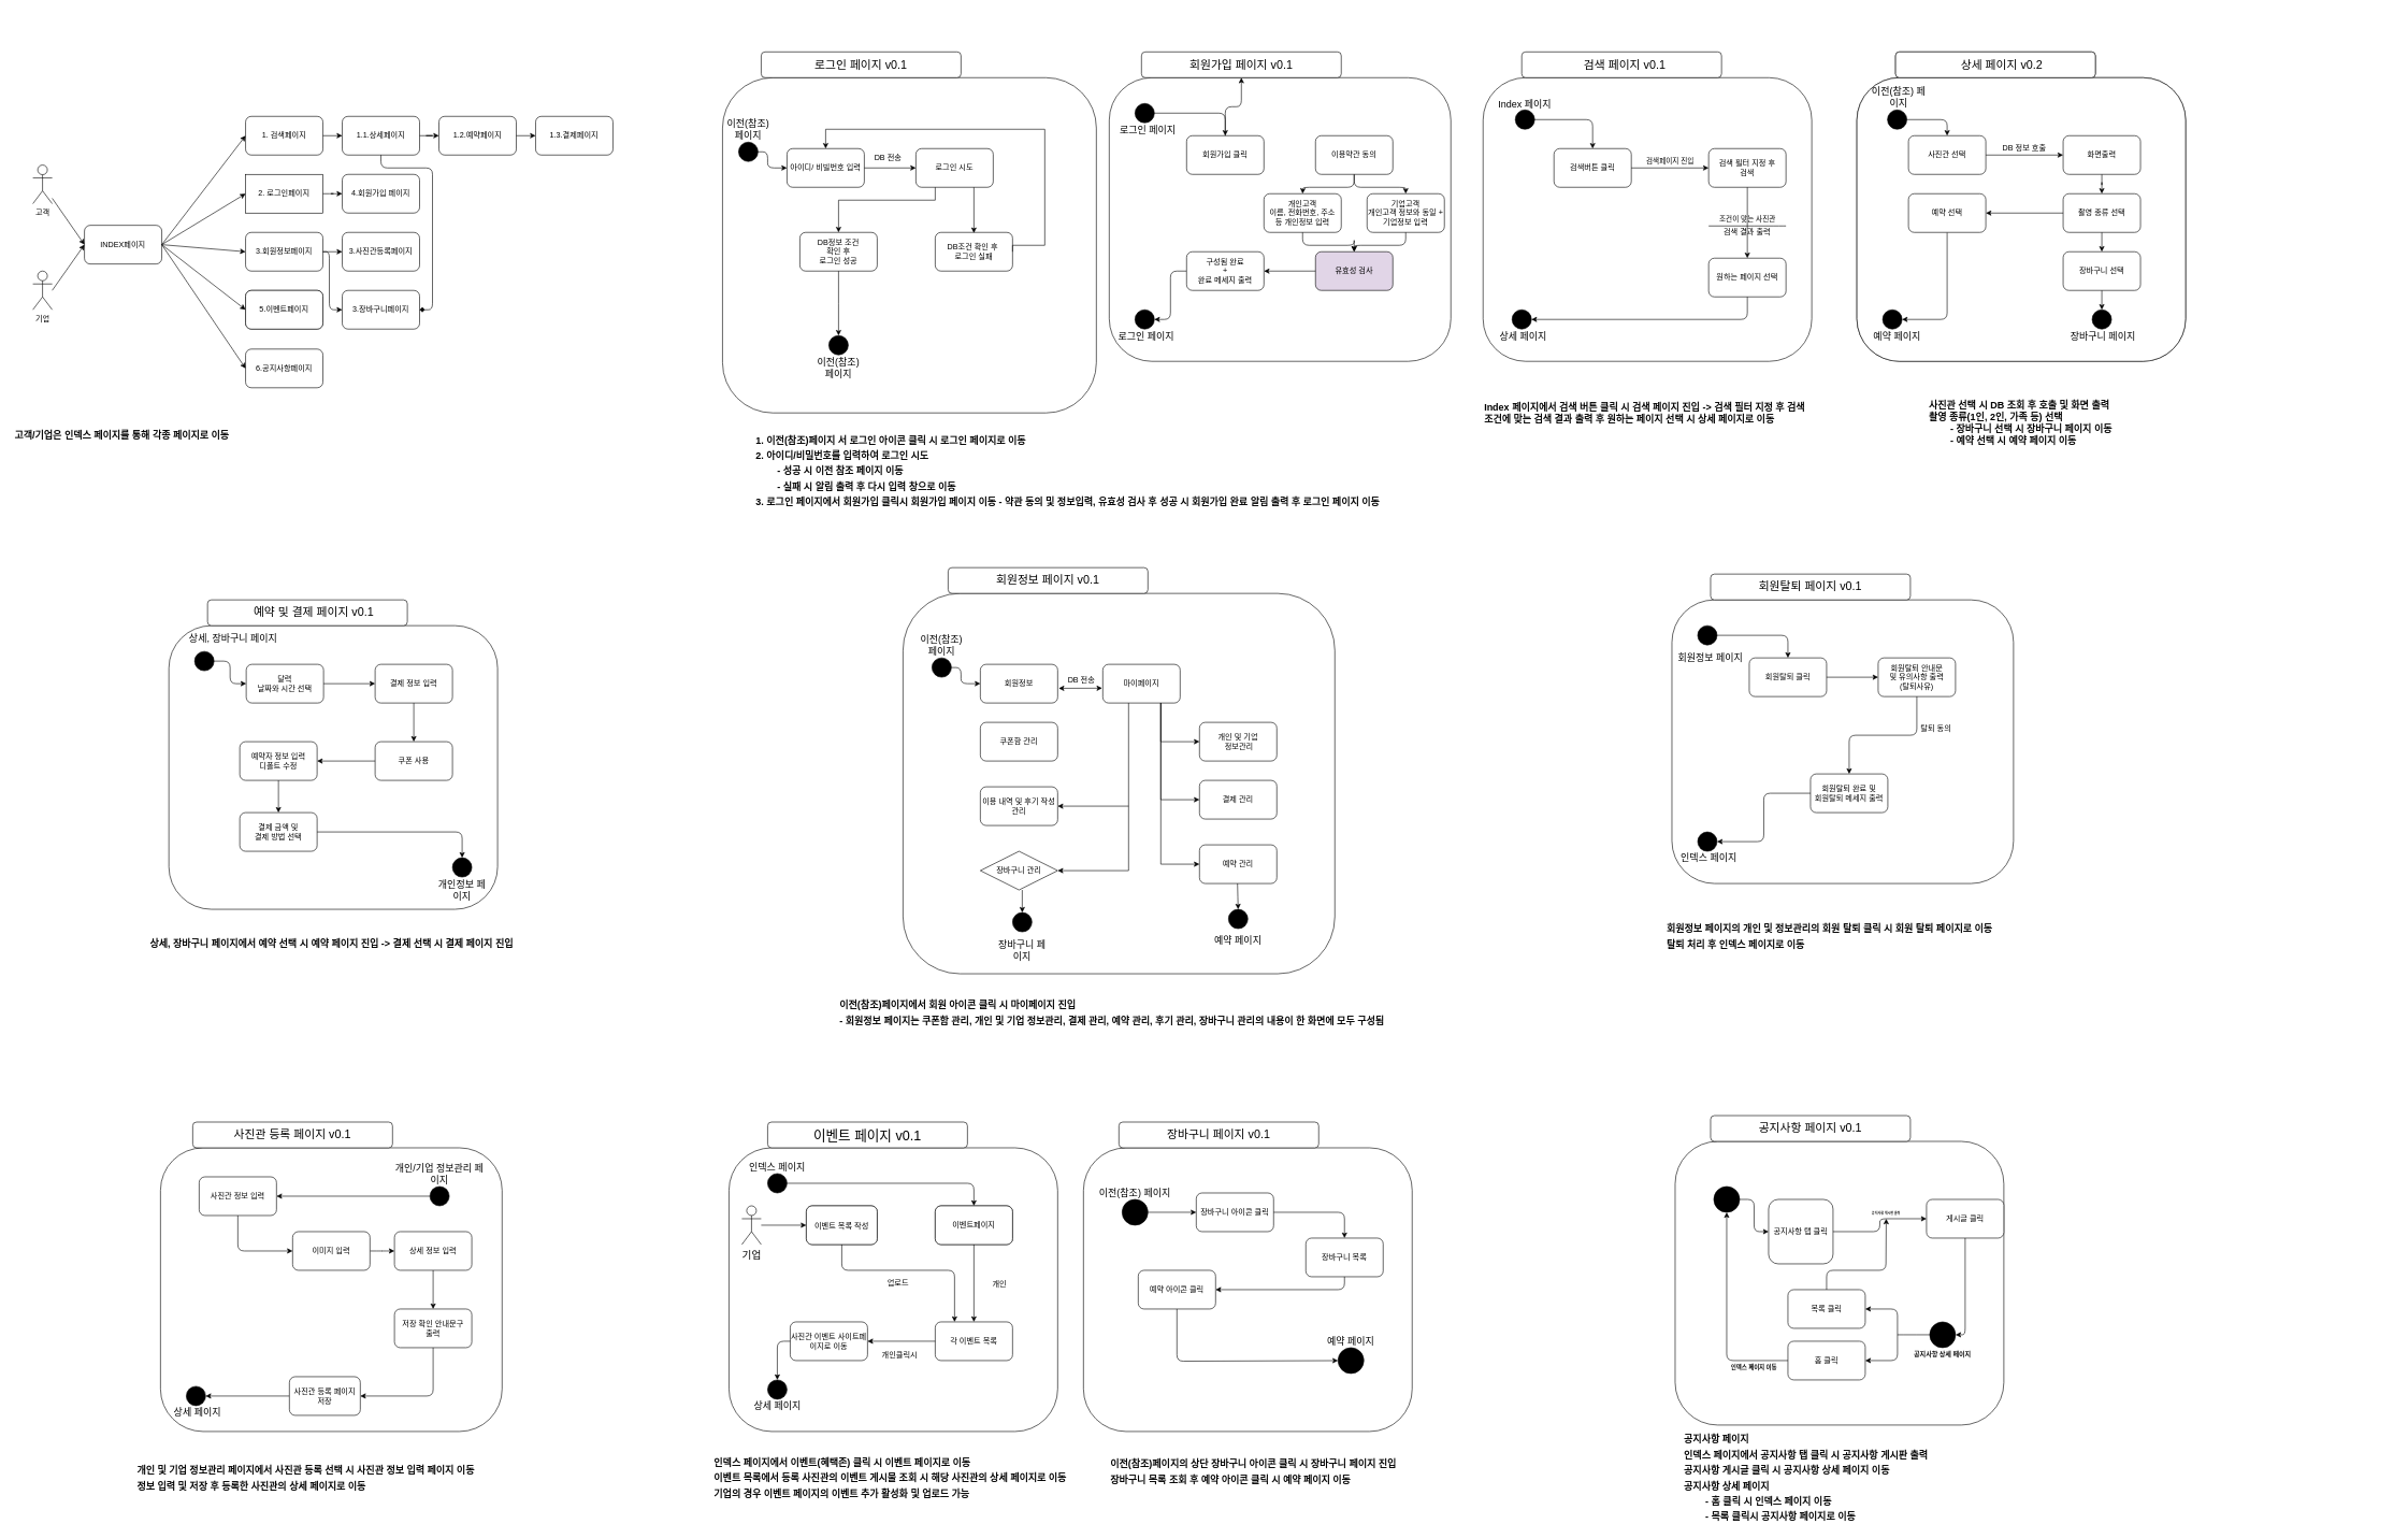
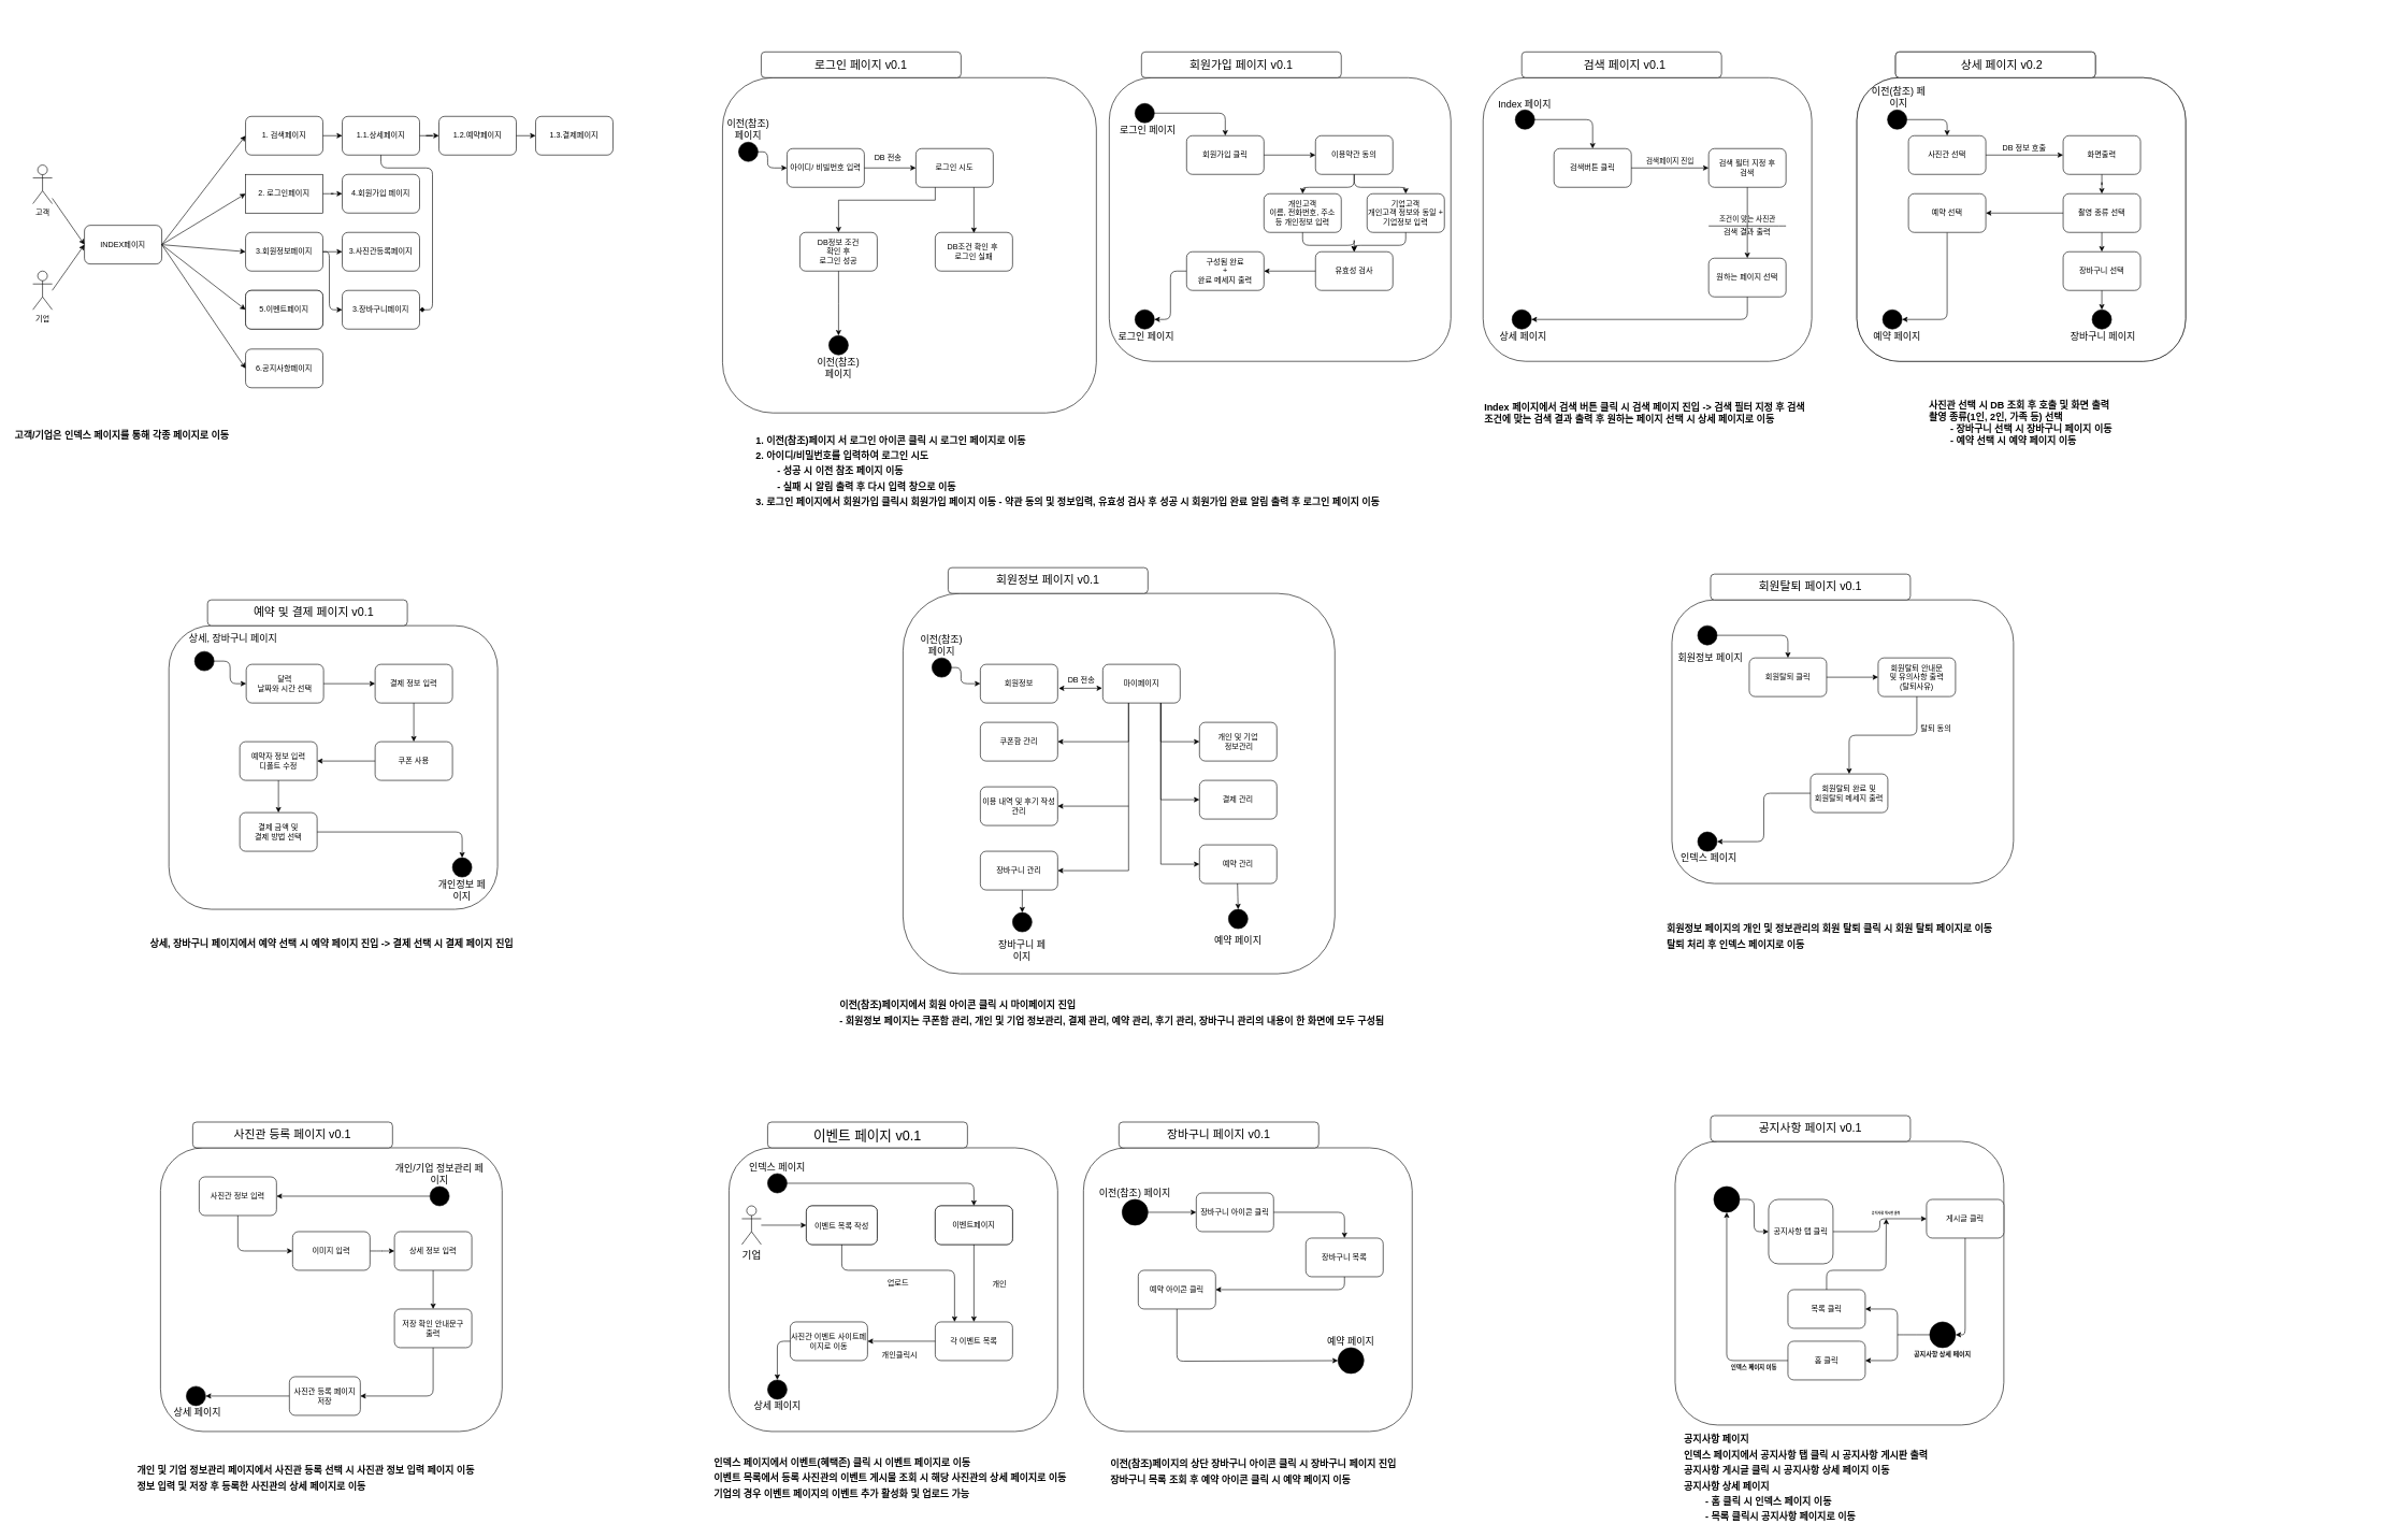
- <mxCell id="202" value="" style="edgeStyle=orthogonalEdgeStyle;orthogonalLoop=1;jettySize=auto;html=1;" parent="196" source="198" target="205" edge="1"><mxGeometry relative="1" as="geometry" /></mxCell>
+ <mxCell id="202" value="" style="edgeStyle=orthogonalEdgeStyle;orthogonalLoop=1;jettySize=auto;html=1;" parent="196" source="198" target="201" edge="1"><mxGeometry relative="1" as="geometry" /></mxCell>
- <mxCell id="234" value="" style="edgeStyle=orthogonalEdgeStyle;rounded=0;orthogonalLoop=1;jettySize=auto;html=1;entryX=0.5;entryY=0;entryDx=0;entryDy=0;exitX=1;exitY=0.5;exitDx=0;exitDy=0;" parent="220" source="229" target="223" edge="1"><mxGeometry relative="1" as="geometry"><mxPoint x="490" y="330" as="sourcePoint" /><mxPoint x="594" y="460" as="targetPoint" /><Array as="points"><mxPoint x="450" y="300" /><mxPoint x="500" y="300" /><mxPoint x="500" y="120" /><mxPoint x="160" y="120" /></Array></mxGeometry></mxCell>
- <mxCell id="206" value="유효성 검사" style="whiteSpace=wrap;html=1;rounded=1;fillColor=#e1d5e7;" parent="196" vertex="1"><mxGeometry x="330" y="310" width="120" height="60" as="geometry" /></mxCell>
+ <mxCell id="206" value="유효성 검사" style="whiteSpace=wrap;html=1;rounded=1;" parent="196" vertex="1"><mxGeometry x="330" y="310" width="120" height="60" as="geometry" /></mxCell>
+ <mxCell id="26" value="" style="edgeStyle=orthogonalEdgeStyle;rounded=0;orthogonalLoop=1;jettySize=auto;html=1;" parent="18" source="24" target="25" edge="1"><mxGeometry relative="1" as="geometry"><Array as="points"><mxPoint x="350" y="270" /></Array></mxGeometry></mxCell>
- <mxCell id="42" value="장바구니 관리" style="rhombus;whiteSpace=wrap;html=1;" parent="18" vertex="1"><mxGeometry x="120" y="440" width="120" height="60" as="geometry" /></mxCell>
+ <mxCell id="42" value="장바구니 관리" style="whiteSpace=wrap;html=1;rounded=1;" parent="18" vertex="1"><mxGeometry x="120" y="440" width="120" height="60" as="geometry" /></mxCell>
